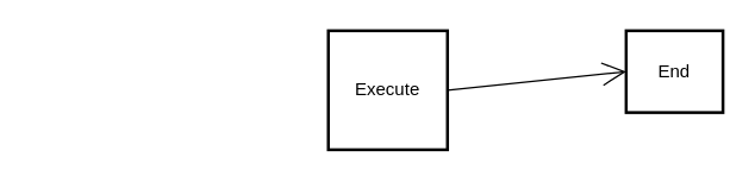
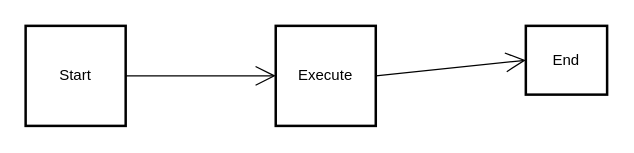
+ <mxCell id="3" value="Start" style="whiteSpace=wrap;html=1;aspect=fixed;hachureGap=4;pointerEvents=0;strokeWidth=2;" vertex="1" parent="1"><mxGeometry x="20" y="20" width="80" height="80" as="geometry" /></mxCell>
+ <mxCell id="2" style="edgeStyle=none;curved=1;rounded=0;orthogonalLoop=1;jettySize=auto;html=1;exitX=1;exitY=0.5;exitDx=0;exitDy=0;entryX=0;entryY=0.5;entryDx=0;entryDy=0;endArrow=open;startSize=14;endSize=14;sourcePerimeterSpacing=8;targetPerimeterSpacing=8;" edge="1" parent="1" source="3" target="5"><mxGeometry relative="1" as="geometry" /></mxCell>
